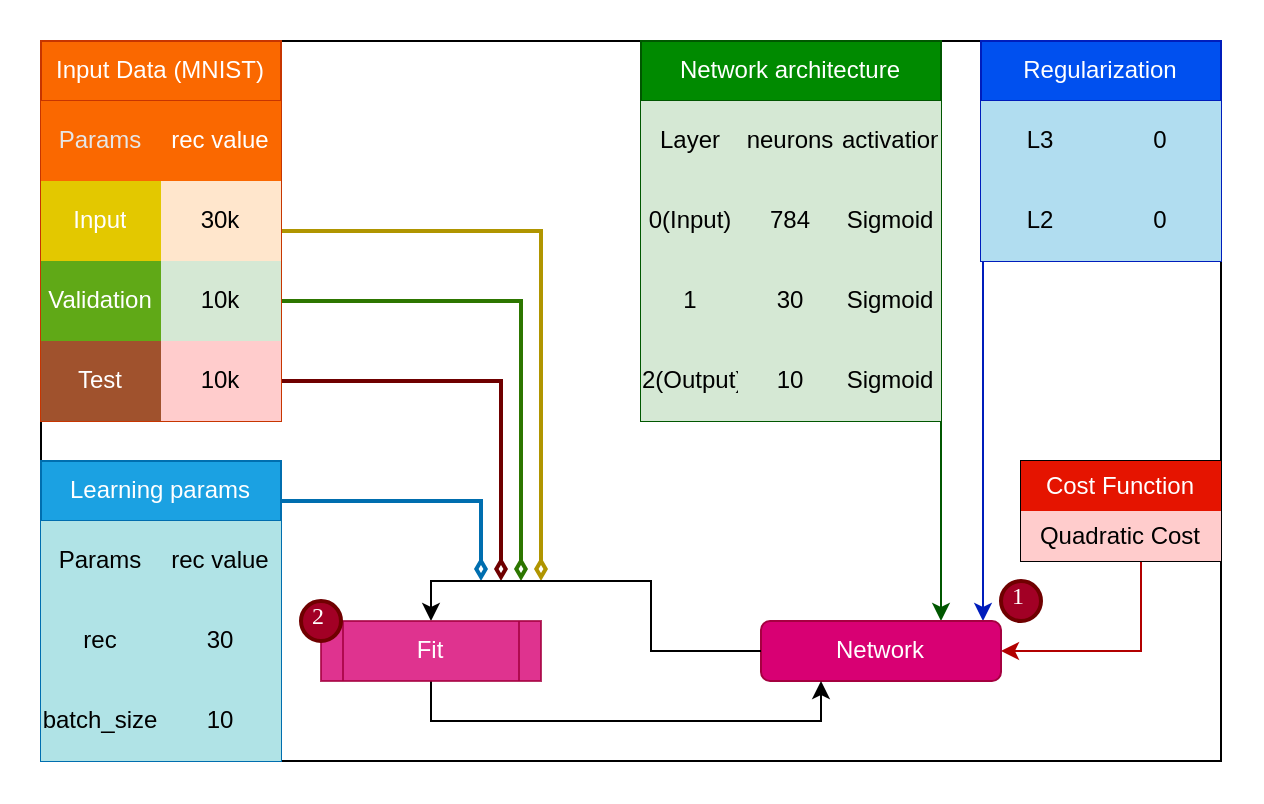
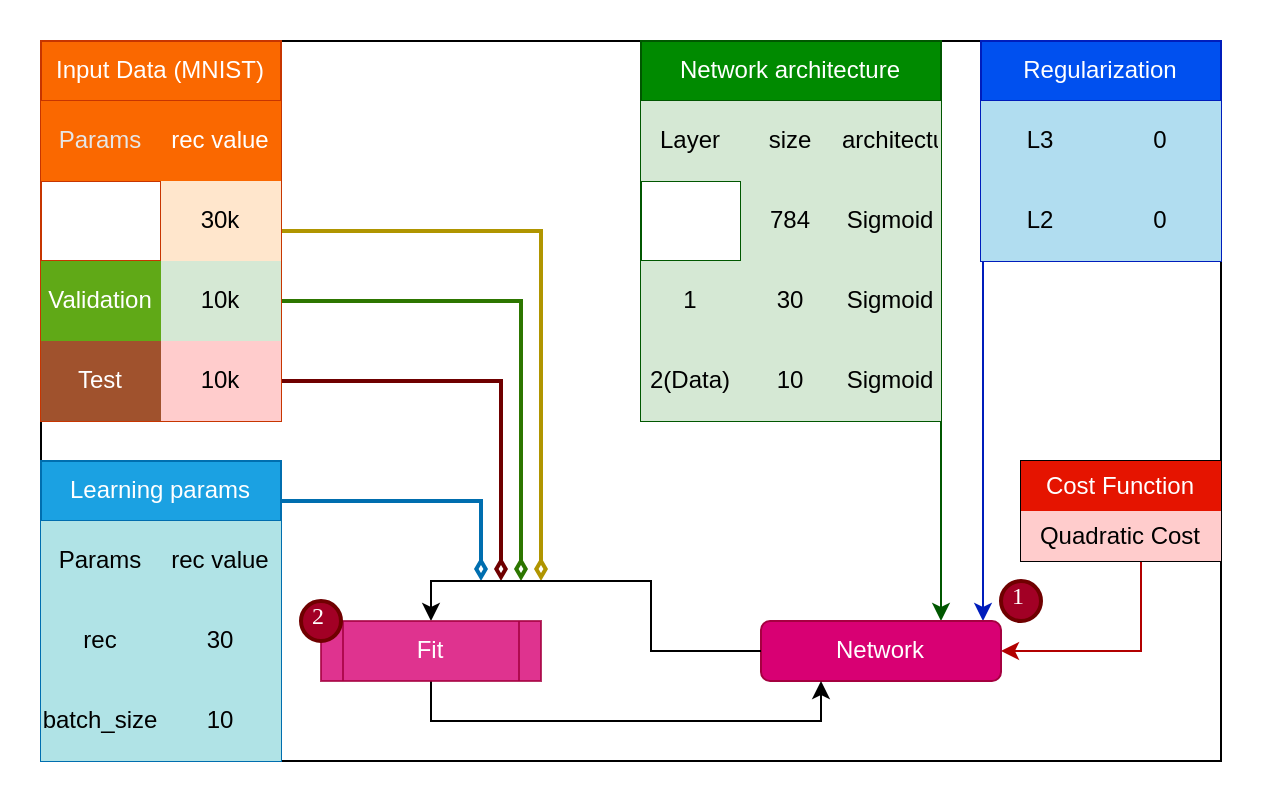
- <mxCell id="43" value="&lt;span style=&quot;color: rgb(0, 0, 0); font-family: helvetica; font-size: 12px; font-style: normal; font-weight: 400; letter-spacing: normal; text-align: center; text-indent: 0px; text-transform: none; word-spacing: 0px; display: inline; float: none;&quot;&gt;neurons&lt;/span&gt;" style="shape=partialRectangle;html=1;whiteSpace=wrap;connectable=0;overflow=hidden;fillColor=#d5e8d4;top=0;left=0;bottom=0;right=0;strokeColor=#82b366;labelBackgroundColor=none;" vertex="1" parent="41"><mxGeometry x="50" width="50" height="40" as="geometry" /></mxCell>
+ <mxCell id="43" value="&lt;span style=&quot;color: rgb(0, 0, 0); font-family: helvetica; font-size: 12px; font-style: normal; font-weight: 400; letter-spacing: normal; text-align: center; text-indent: 0px; text-transform: none; word-spacing: 0px; display: inline; float: none;&quot;&gt;size&lt;/span&gt;" style="shape=partialRectangle;html=1;whiteSpace=wrap;connectable=0;overflow=hidden;fillColor=#d5e8d4;top=0;left=0;bottom=0;right=0;strokeColor=#82b366;labelBackgroundColor=none;" vertex="1" parent="41"><mxGeometry x="50" width="50" height="40" as="geometry" /></mxCell>
- <mxCell id="44" value="activation" style="shape=partialRectangle;html=1;whiteSpace=wrap;connectable=0;overflow=hidden;fillColor=#d5e8d4;top=0;left=0;bottom=0;right=0;strokeColor=#82b366;" vertex="1" parent="41"><mxGeometry x="100" width="50" height="40" as="geometry" /></mxCell>
+ <mxCell id="44" value="architecture" style="shape=partialRectangle;html=1;whiteSpace=wrap;connectable=0;overflow=hidden;fillColor=#d5e8d4;top=0;left=0;bottom=0;right=0;strokeColor=#82b366;" vertex="1" parent="41"><mxGeometry x="100" width="50" height="40" as="geometry" /></mxCell>
- <mxCell id="25" value="Input" style="shape=partialRectangle;html=1;whiteSpace=wrap;connectable=0;overflow=hidden;fillColor=#e3c800;top=0;left=0;bottom=0;right=0;strokeColor=#B09500;fontColor=#ffffff;" vertex="1" parent="24"><mxGeometry width="60" height="40" as="geometry" /></mxCell>
- <mxCell id="46" value="0(Input)" style="shape=partialRectangle;html=1;whiteSpace=wrap;connectable=0;overflow=hidden;fillColor=#d5e8d4;top=0;left=0;bottom=0;right=0;strokeColor=#82b366;" vertex="1" parent="45"><mxGeometry width="50" height="40" as="geometry" /></mxCell>
- <mxCell id="54" value="2(Output)" style="shape=partialRectangle;html=1;whiteSpace=wrap;connectable=0;overflow=hidden;fillColor=#d5e8d4;top=0;left=0;bottom=0;right=0;strokeColor=#82b366;" vertex="1" parent="53"><mxGeometry width="50" height="40" as="geometry" /></mxCell>
+ <mxCell id="54" value="2(Data)" style="shape=partialRectangle;html=1;whiteSpace=wrap;connectable=0;overflow=hidden;fillColor=#d5e8d4;top=0;left=0;bottom=0;right=0;strokeColor=#82b366;" vertex="1" parent="53"><mxGeometry width="50" height="40" as="geometry" /></mxCell>
